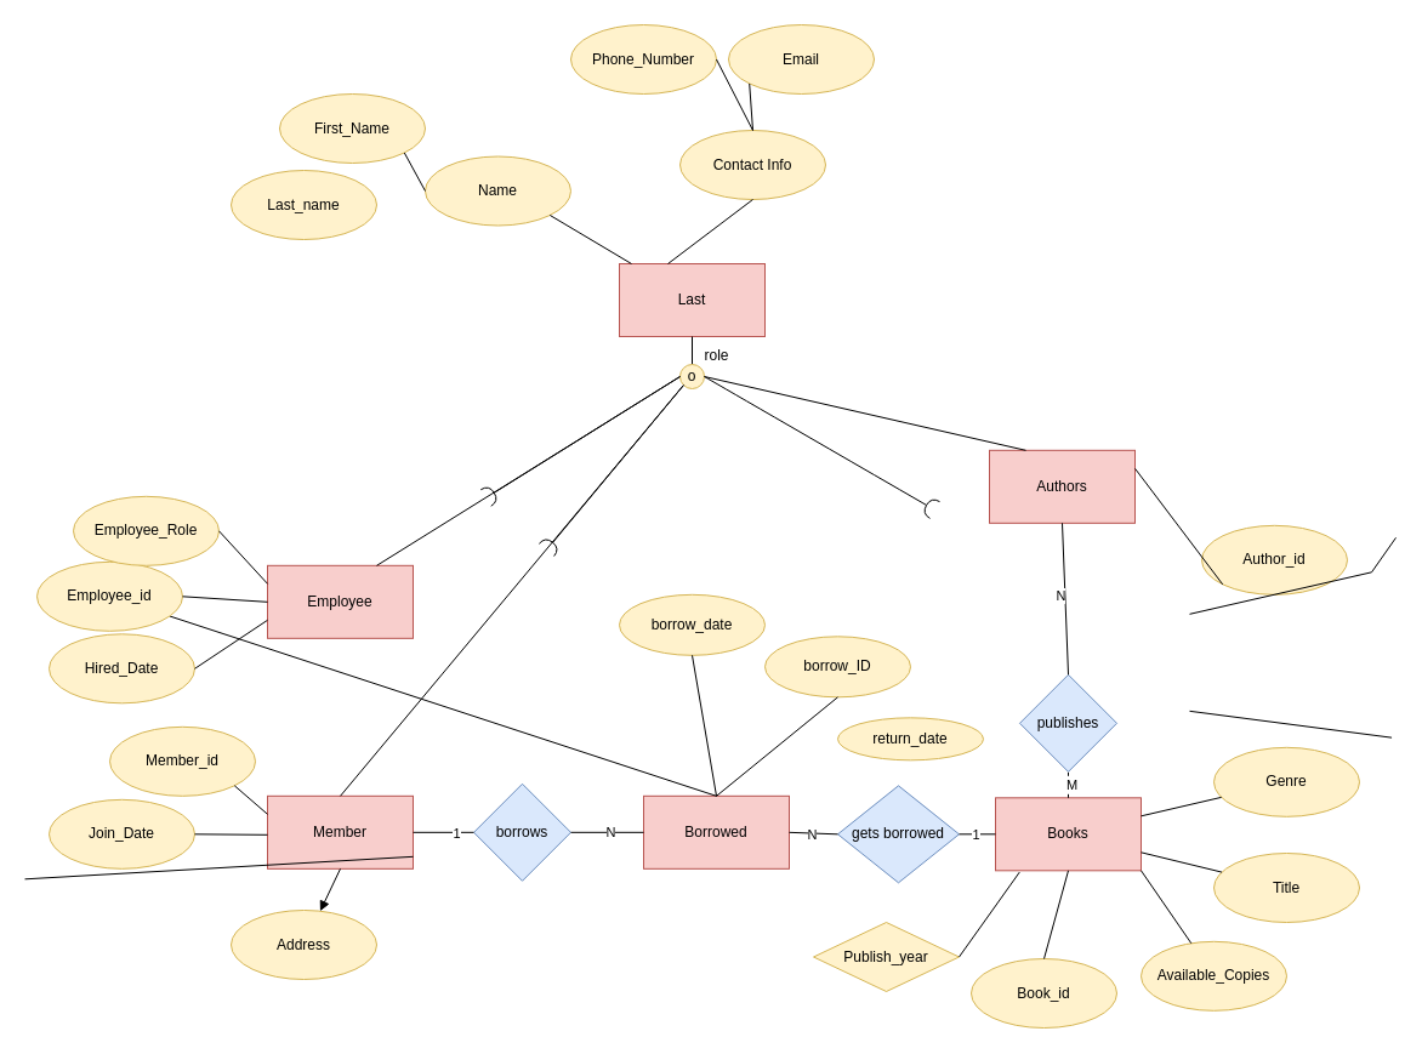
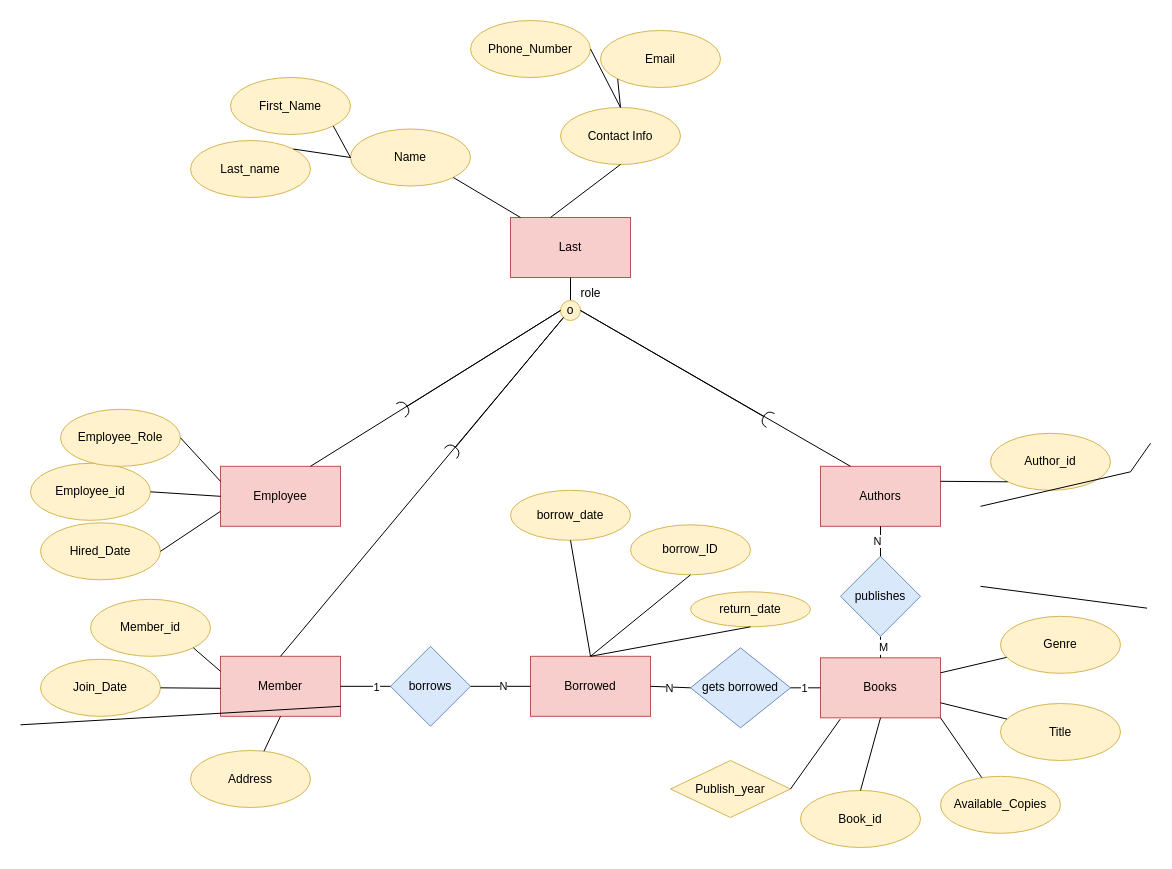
- <mxCell id="57" value="Email" style="ellipse;whiteSpace=wrap;html=1;fillColor=#fff2cc;strokeColor=#d6b656;" vertex="1" parent="1"><mxGeometry x="600" y="20" width="120" height="57" as="geometry" /></mxCell>
+ <mxCell id="57" value="Email" style="ellipse;whiteSpace=wrap;html=1;fillColor=#fff2cc;strokeColor=#d6b656;" vertex="1" parent="1"><mxGeometry x="600" y="30" width="120" height="57" as="geometry" /></mxCell>
+ <mxCell id="53" value="" style="endArrow=none;html=1;rounded=0;exitX=1;exitY=0;exitDx=0;exitDy=0;entryX=0;entryY=0.5;entryDx=0;entryDy=0;" edge="1" parent="1" source="51" target="48"><mxGeometry width="50" height="50" relative="1" as="geometry"><mxPoint x="10" y="217" as="sourcePoint" /><mxPoint x="340" y="157" as="targetPoint" /></mxGeometry></mxCell>
- <mxCell id="7" value="Authors" style="rounded=0;whiteSpace=wrap;html=1;fillColor=#f8cecc;strokeColor=#b85450;" vertex="1" parent="1"><mxGeometry x="815" y="370.82" width="120" height="60" as="geometry" /></mxCell>
+ <mxCell id="7" value="Authors" style="rounded=0;whiteSpace=wrap;html=1;fillColor=#f8cecc;strokeColor=#b85450;" vertex="1" parent="1"><mxGeometry x="820" y="465.82" width="120" height="60" as="geometry" /></mxCell>
- <mxCell id="18" value="" style="endArrow=none;html=1;rounded=0;exitX=0.5;exitY=0;exitDx=0;exitDy=0;" edge="1" parent="1" source="10" target="41"><mxGeometry width="50" height="50" relative="1" as="geometry"><mxPoint x="800" y="764.32" as="sourcePoint" /><mxPoint x="850" y="714.32" as="targetPoint" /></mxGeometry></mxCell>
+ <mxCell id="18" value="" style="endArrow=none;html=1;rounded=0;exitX=0.5;exitY=0;exitDx=0;exitDy=0;entryX=0.5;entryY=1;entryDx=0;entryDy=0;" edge="1" parent="1" source="10" target="17"><mxGeometry width="50" height="50" relative="1" as="geometry"><mxPoint x="800" y="764.32" as="sourcePoint" /><mxPoint x="850" y="714.32" as="targetPoint" /></mxGeometry></mxCell>
- <mxCell id="27" value="" style="endArrow=block;html=1;rounded=0;exitX=0.5;exitY=1;exitDx=0;exitDy=0;" edge="1" parent="1" source="9" target="23"><mxGeometry relative="1" as="geometry"><mxPoint x="180" y="705.82" as="sourcePoint" /><mxPoint x="340" y="705.82" as="targetPoint" /></mxGeometry></mxCell>
+ <mxCell id="27" value="" style="endArrow=none;html=1;rounded=0;exitX=0.5;exitY=1;exitDx=0;exitDy=0;" edge="1" parent="1" source="9" target="23"><mxGeometry relative="1" as="geometry"><mxPoint x="180" y="705.82" as="sourcePoint" /><mxPoint x="340" y="705.82" as="targetPoint" /></mxGeometry></mxCell>
